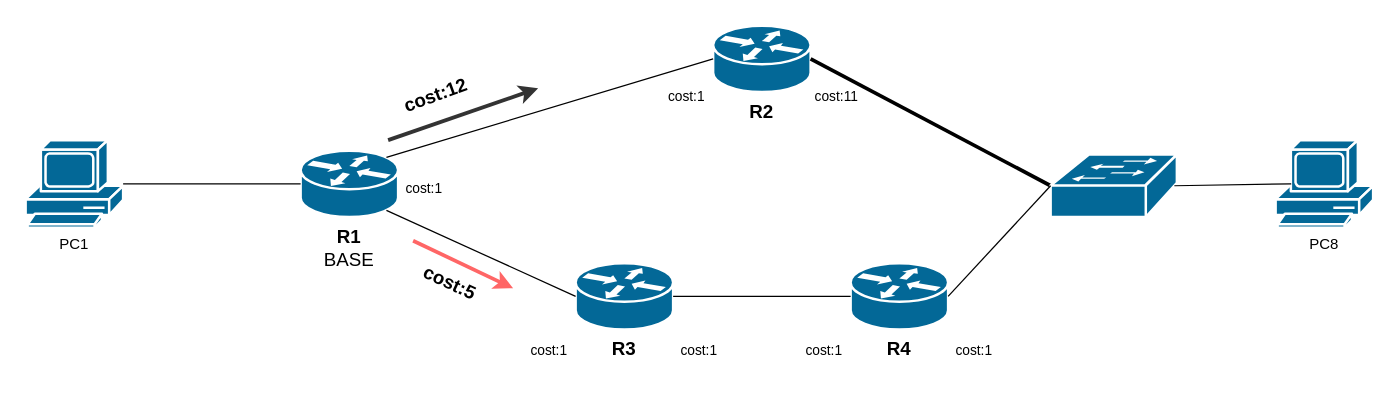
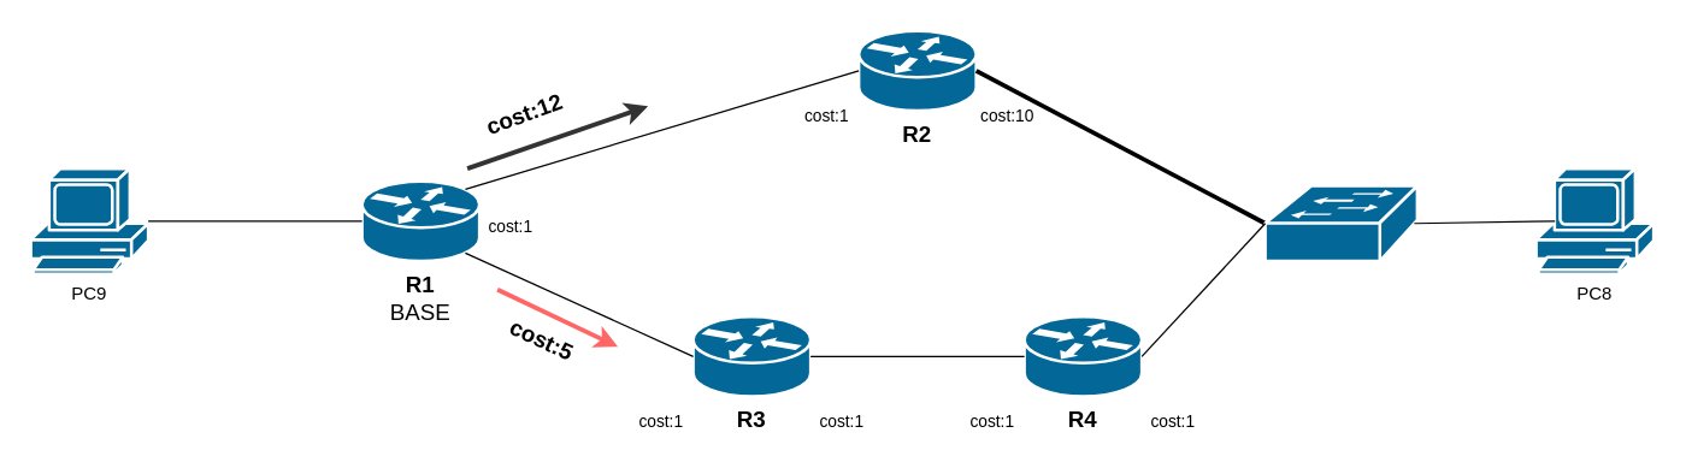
- <mxCell id="27" value="&lt;font style=&quot;font-size: 11px&quot;&gt;cost:11&lt;/font&gt;" style="text;html=1;strokeColor=none;fillColor=none;align=center;verticalAlign=middle;whiteSpace=wrap;rounded=0;fontSize=15;" vertex="1" parent="1"><mxGeometry x="639" y="60" width="60" height="30" as="geometry" /></mxCell>
+ <mxCell id="27" value="&lt;font style=&quot;font-size: 11px&quot;&gt;cost:10&lt;/font&gt;" style="text;html=1;strokeColor=none;fillColor=none;align=center;verticalAlign=middle;whiteSpace=wrap;rounded=0;fontSize=15;" vertex="1" parent="1"><mxGeometry x="639" y="60" width="60" height="30" as="geometry" /></mxCell>
- <mxCell id="16" value="PC1" style="text;html=1;strokeColor=none;fillColor=none;align=center;verticalAlign=middle;whiteSpace=wrap;rounded=0;" vertex="1" parent="1"><mxGeometry x="29" y="180" width="60" height="30" as="geometry" /></mxCell>
+ <mxCell id="16" value="PC9" style="text;html=1;strokeColor=none;fillColor=none;align=center;verticalAlign=middle;whiteSpace=wrap;rounded=0;" vertex="1" parent="1"><mxGeometry x="29" y="180" width="60" height="30" as="geometry" /></mxCell>
